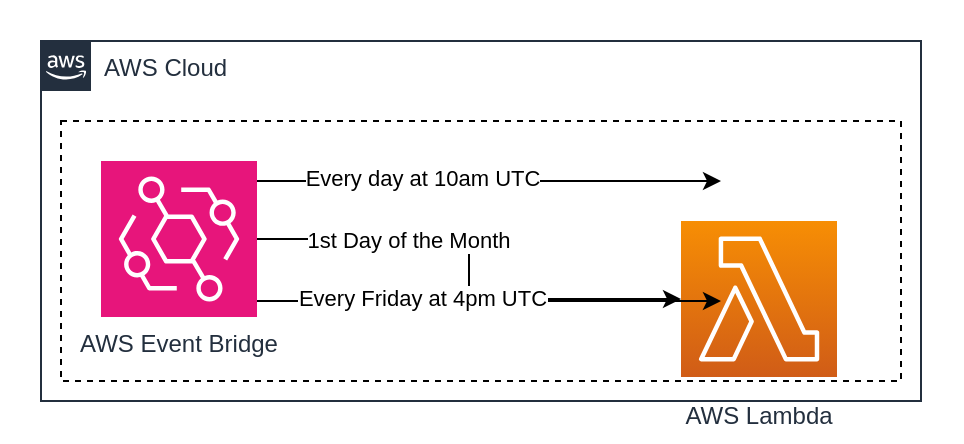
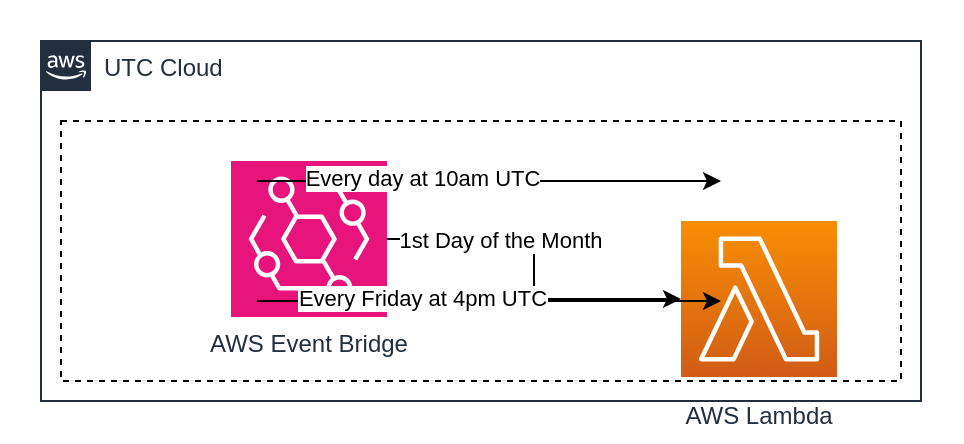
- <mxCell id="2" value="AWS Cloud" style="points=[[0,0],[0.25,0],[0.5,0],[0.75,0],[1,0],[1,0.25],[1,0.5],[1,0.75],[1,1],[0.75,1],[0.5,1],[0.25,1],[0,1],[0,0.75],[0,0.5],[0,0.25]];outlineConnect=0;gradientColor=none;html=1;whiteSpace=wrap;fontSize=12;fontStyle=0;shape=mxgraph.aws4.group;grIcon=mxgraph.aws4.group_aws_cloud_alt;strokeColor=#232F3E;fillColor=none;verticalAlign=top;align=left;spacingLeft=30;fontColor=#232F3E;dashed=0;labelBackgroundColor=#ffffff;container=1;pointerEvents=0;collapsible=0;recursiveResize=0;" parent="1" vertex="1"><mxGeometry x="20" y="20" width="440" height="180" as="geometry" /></mxCell>
+ <mxCell id="2" value="UTC Cloud" style="points=[[0,0],[0.25,0],[0.5,0],[0.75,0],[1,0],[1,0.25],[1,0.5],[1,0.75],[1,1],[0.75,1],[0.5,1],[0.25,1],[0,1],[0,0.75],[0,0.5],[0,0.25]];outlineConnect=0;gradientColor=none;html=1;whiteSpace=wrap;fontSize=12;fontStyle=0;shape=mxgraph.aws4.group;grIcon=mxgraph.aws4.group_aws_cloud_alt;strokeColor=#232F3E;fillColor=none;verticalAlign=top;align=left;spacingLeft=30;fontColor=#232F3E;dashed=0;labelBackgroundColor=#ffffff;container=1;pointerEvents=0;collapsible=0;recursiveResize=0;" parent="1" vertex="1"><mxGeometry x="20" y="20" width="440" height="180" as="geometry" /></mxCell>
- <mxCell id="6" value="AWS Event Bridge" style="sketch=0;points=[[0,0,0],[0.25,0,0],[0.5,0,0],[0.75,0,0],[1,0,0],[0,1,0],[0.25,1,0],[0.5,1,0],[0.75,1,0],[1,1,0],[0,0.25,0],[0,0.5,0],[0,0.75,0],[1,0.25,0],[1,0.5,0],[1,0.75,0]];outlineConnect=0;fontColor=#232F3E;fillColor=#E7157B;strokeColor=#ffffff;dashed=0;verticalLabelPosition=bottom;verticalAlign=top;align=center;html=1;fontSize=12;fontStyle=0;aspect=fixed;shape=mxgraph.aws4.resourceIcon;resIcon=mxgraph.aws4.eventbridge;" vertex="1" parent="3"><mxGeometry x="20" y="20" width="78" height="78" as="geometry" /></mxCell>
+ <mxCell id="6" value="AWS Event Bridge" style="sketch=0;points=[[0,0,0],[0.25,0,0],[0.5,0,0],[0.75,0,0],[1,0,0],[0,1,0],[0.25,1,0],[0.5,1,0],[0.75,1,0],[1,1,0],[0,0.25,0],[0,0.5,0],[0,0.75,0],[1,0.25,0],[1,0.5,0],[1,0.75,0]];outlineConnect=0;fontColor=#232F3E;fillColor=#E7157B;strokeColor=#ffffff;dashed=0;verticalLabelPosition=bottom;verticalAlign=top;align=center;html=1;fontSize=12;fontStyle=0;aspect=fixed;shape=mxgraph.aws4.resourceIcon;resIcon=mxgraph.aws4.eventbridge;" vertex="1" parent="3"><mxGeometry x="85" y="20" width="78" height="78" as="geometry" /></mxCell>
